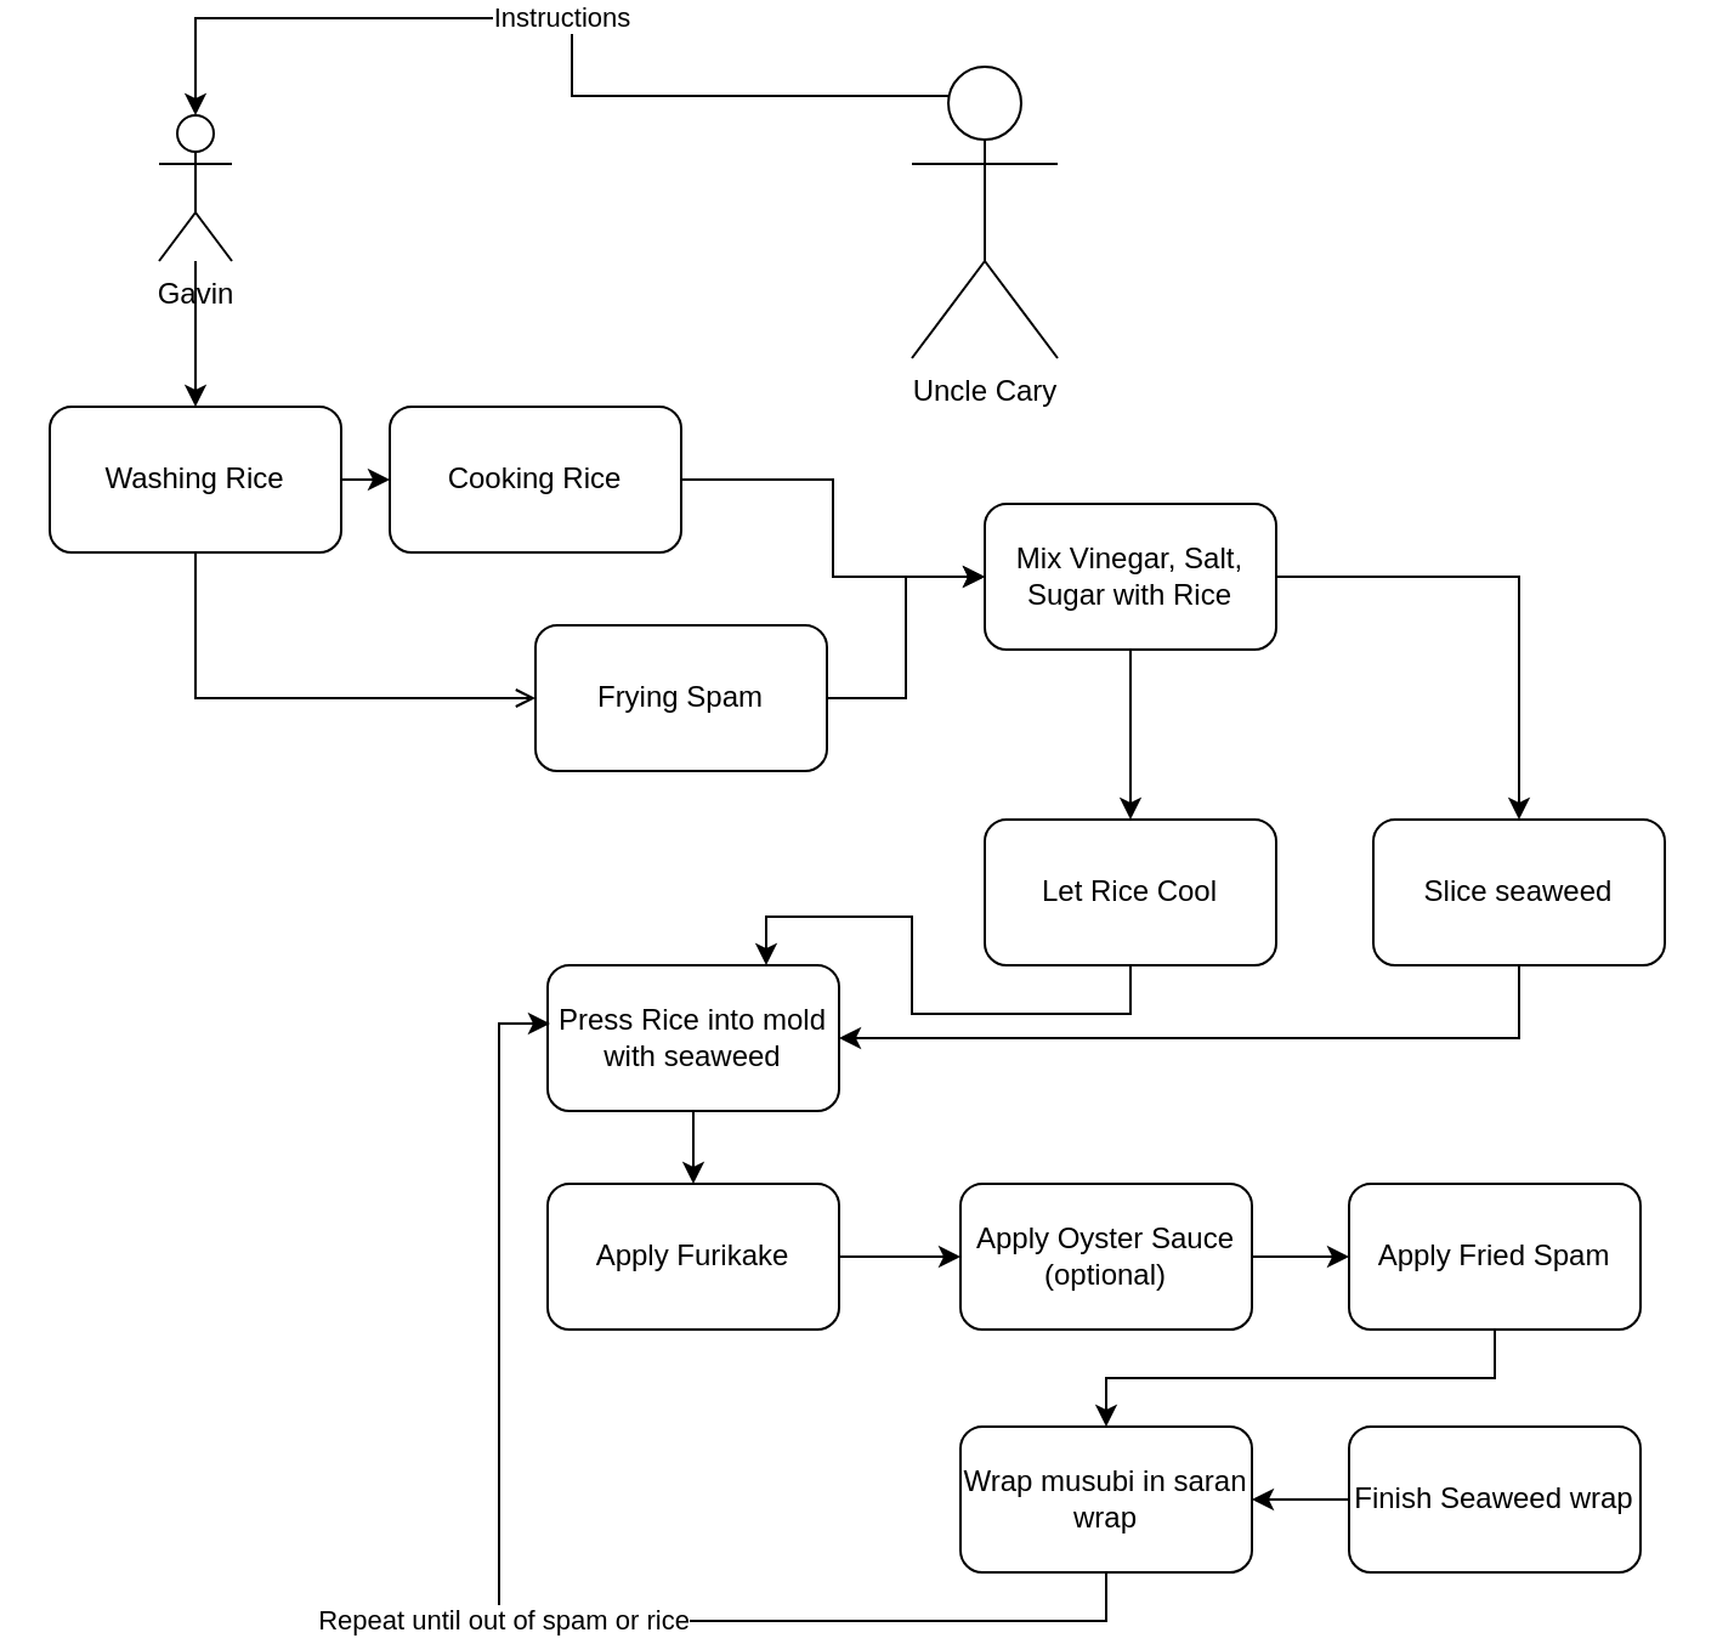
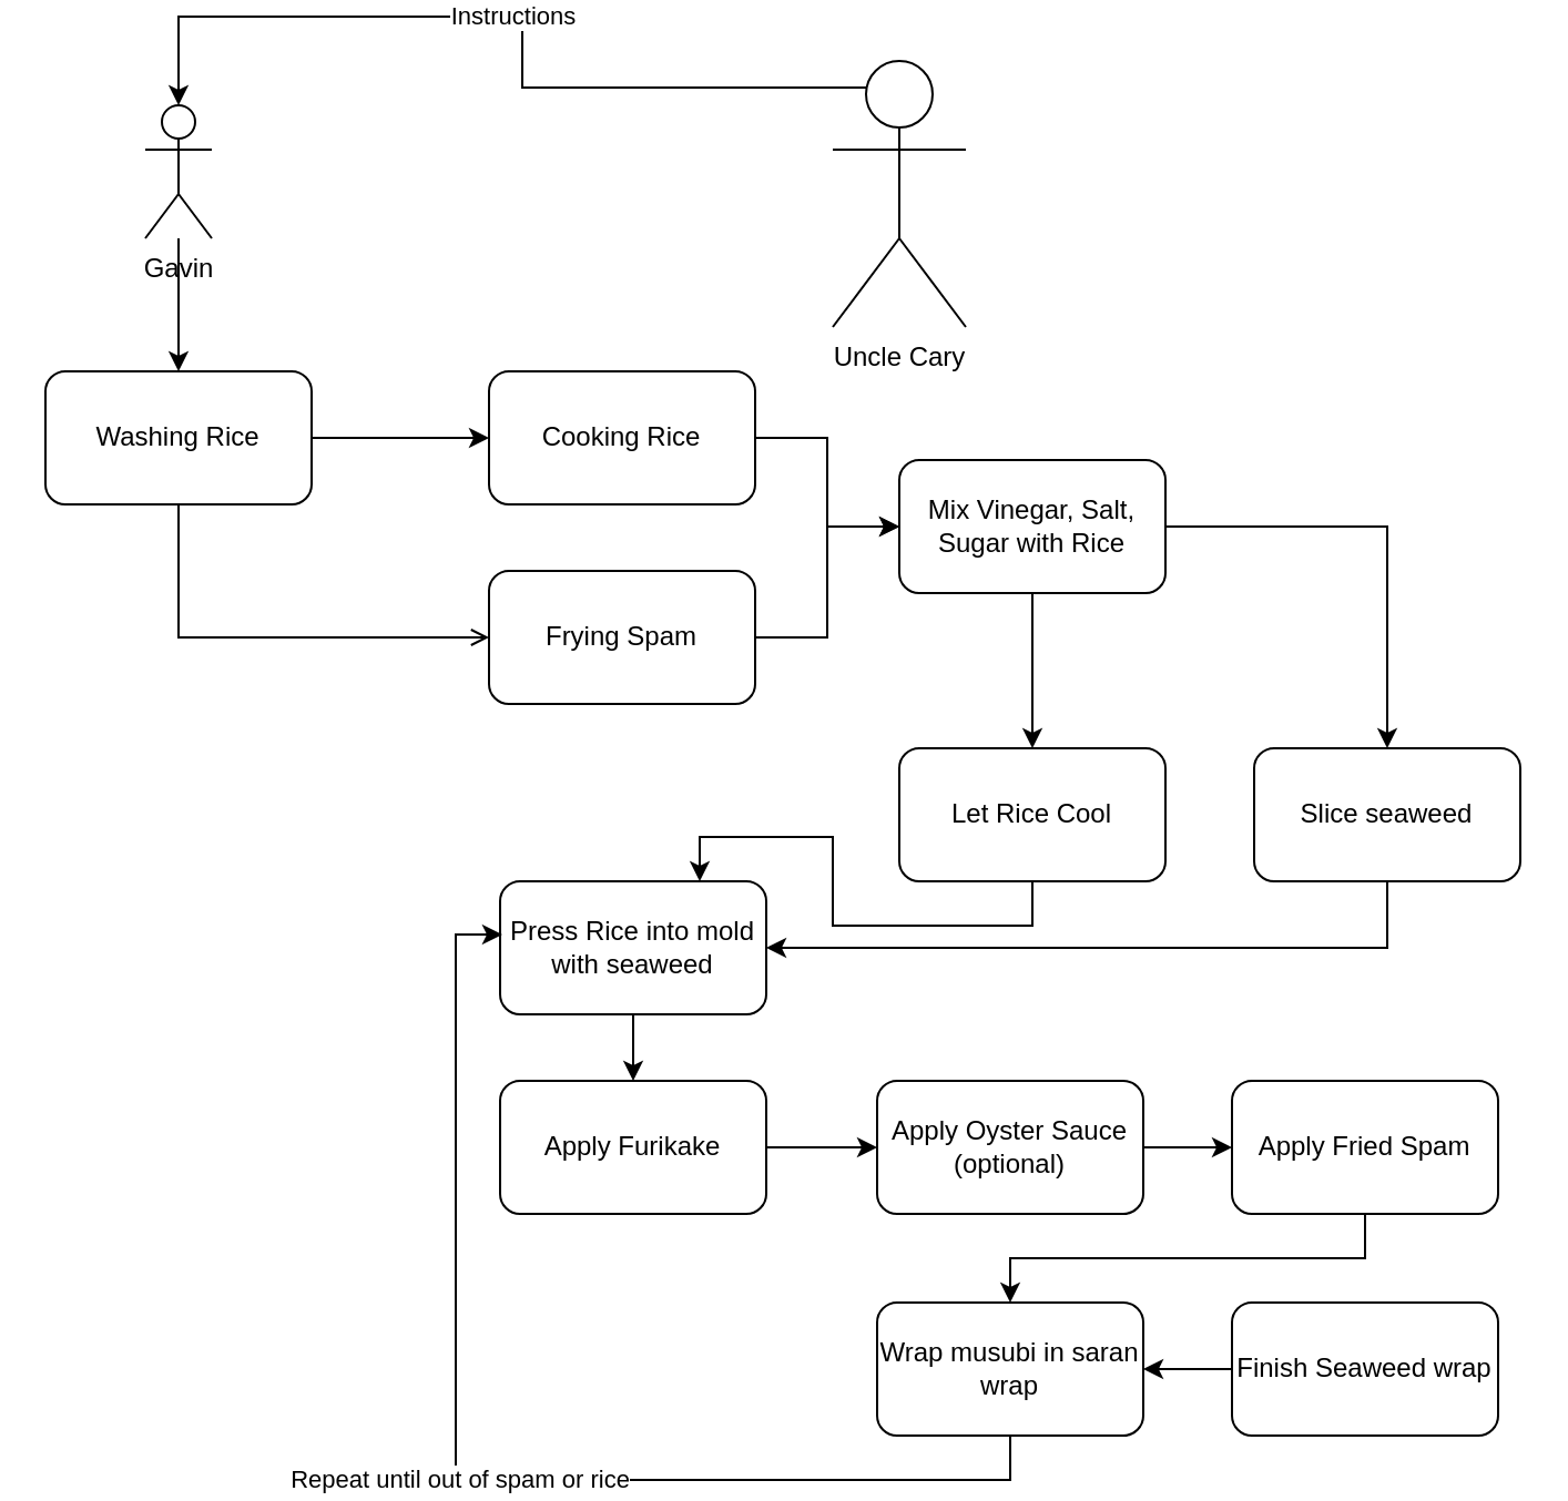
- <mxCell id="10" value="Cooking Rice" style="rounded=1;whiteSpace=wrap;html=1;" vertex="1" parent="1"><mxGeometry x="160" y="160" width="120" height="60" as="geometry" /></mxCell>
+ <mxCell id="10" value="Cooking Rice" style="rounded=1;whiteSpace=wrap;html=1;" vertex="1" parent="1"><mxGeometry x="220" y="160" width="120" height="60" as="geometry" /></mxCell>
